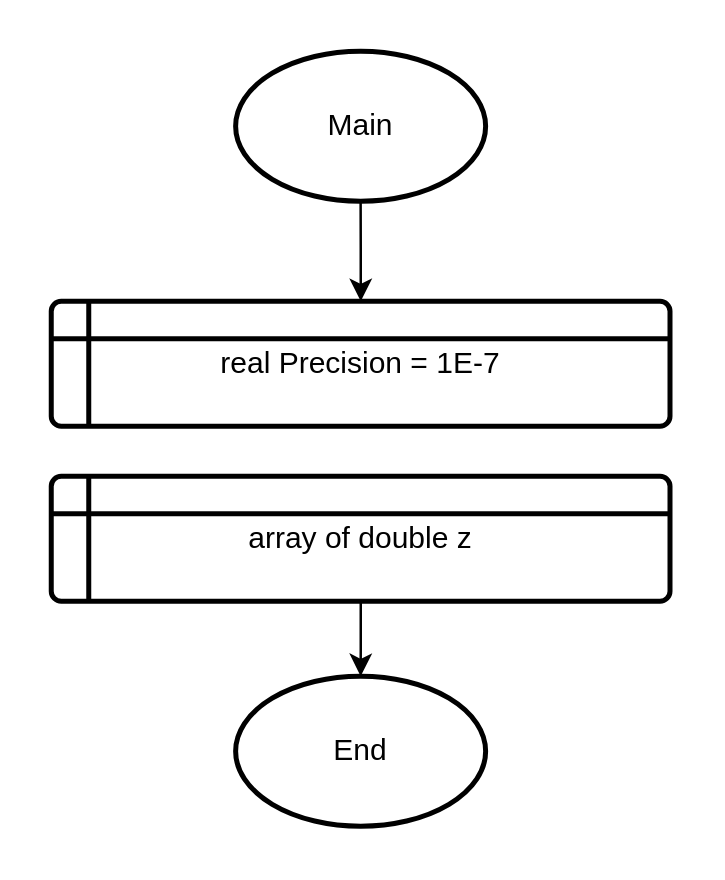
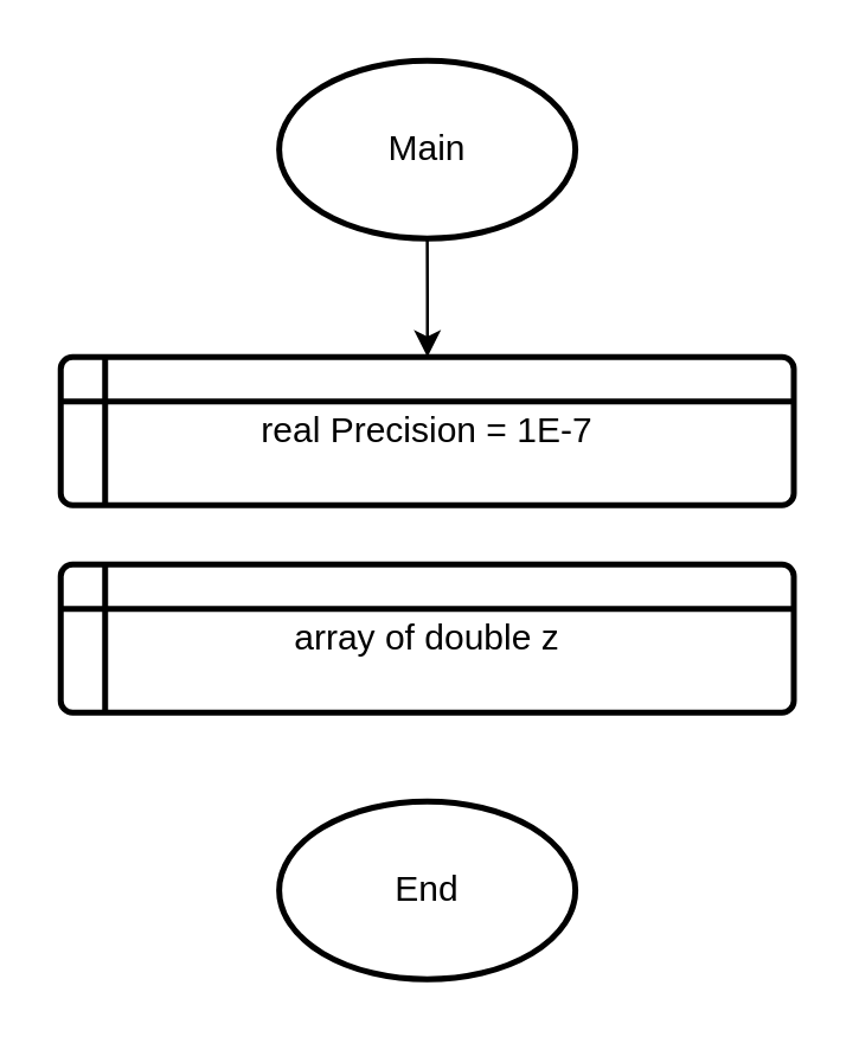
- <mxCell id="6" style="edgeStyle=orthogonalEdgeStyle;rounded=0;orthogonalLoop=1;jettySize=auto;html=1;entryX=0.5;entryY=0;entryDx=0;entryDy=0;entryPerimeter=0;" parent="1" source="7" target="3" edge="1"><mxGeometry relative="1" as="geometry" /></mxCell>
